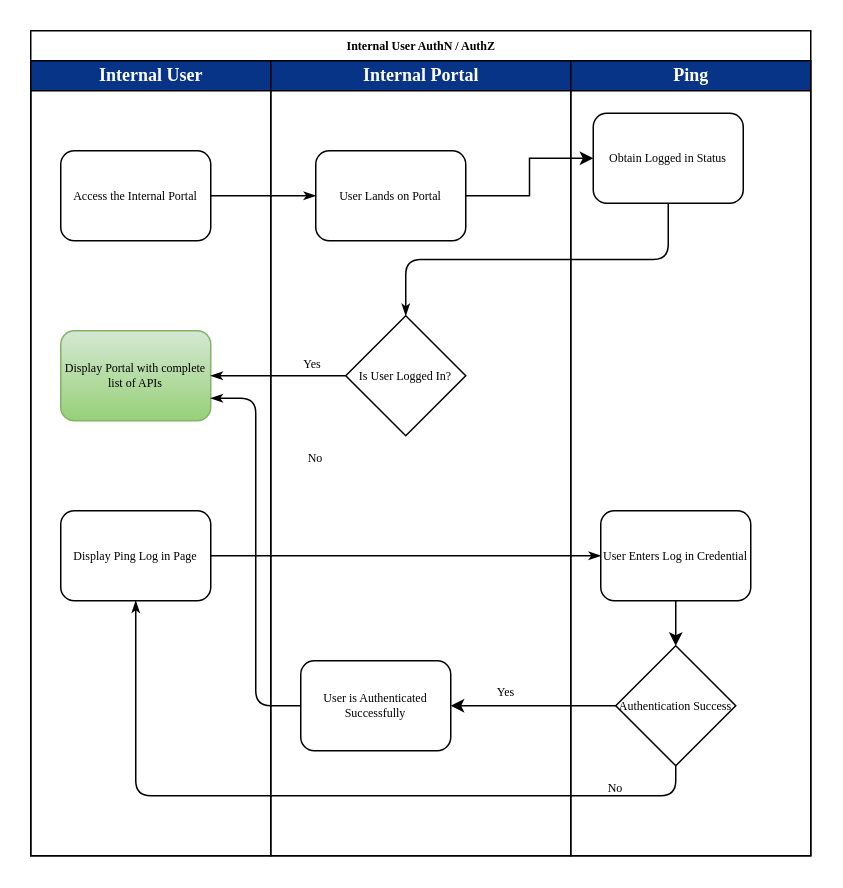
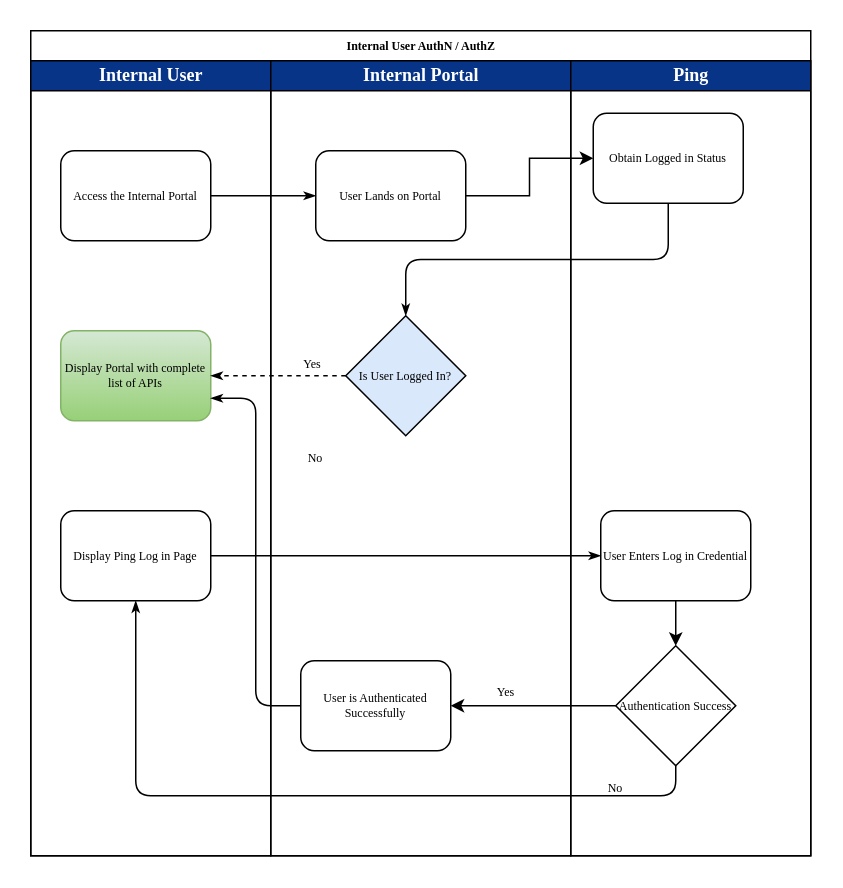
- <mxCell id="23" style="edgeStyle=orthogonalEdgeStyle;rounded=1;html=1;labelBackgroundColor=none;startArrow=none;startFill=0;startSize=5;endArrow=classicThin;endFill=1;endSize=5;jettySize=auto;orthogonalLoop=1;strokeWidth=1;fontFamily=Verdana;fontSize=8;exitX=0;exitY=0.5;exitDx=0;exitDy=0;entryX=1;entryY=0.5;entryDx=0;entryDy=0;" edge="1" parent="2" source="11" target="5"><mxGeometry relative="1" as="geometry"><mxPoint x="710" y="270" as="sourcePoint" /><mxPoint x="560" y="320" as="targetPoint" /></mxGeometry></mxCell>
+ <mxCell id="23" style="edgeStyle=orthogonalEdgeStyle;rounded=1;html=1;labelBackgroundColor=none;startArrow=none;startFill=0;startSize=5;endArrow=classicThin;endFill=1;endSize=5;jettySize=auto;orthogonalLoop=1;strokeWidth=1;fontFamily=Verdana;fontSize=8;exitX=0;exitY=0.5;exitDx=0;exitDy=0;entryX=1;entryY=0.5;entryDx=0;entryDy=0;dashed=1;" edge="1" parent="2" source="11" target="5"><mxGeometry relative="1" as="geometry"><mxPoint x="710" y="270" as="sourcePoint" /><mxPoint x="560" y="320" as="targetPoint" /></mxGeometry></mxCell>
- <mxCell id="11" value="Is User Logged In?" style="rhombus;whiteSpace=wrap;html=1;fontFamily=Montserrat;fontSource=https%3A%2F%2Ffonts.googleapis.com%2Fcss%3Ffamily%3DMontserrat;fontSize=8;" vertex="1" parent="9"><mxGeometry x="50" y="170" width="80" height="80" as="geometry" /></mxCell>
+ <mxCell id="11" value="Is User Logged In?" style="rhombus;whiteSpace=wrap;html=1;fontFamily=Montserrat;fontSource=https%3A%2F%2Ffonts.googleapis.com%2Fcss%3Ffamily%3DMontserrat;fontSize=8;fillColor=#dae8fc;" vertex="1" parent="9"><mxGeometry x="50" y="170" width="80" height="80" as="geometry" /></mxCell>
